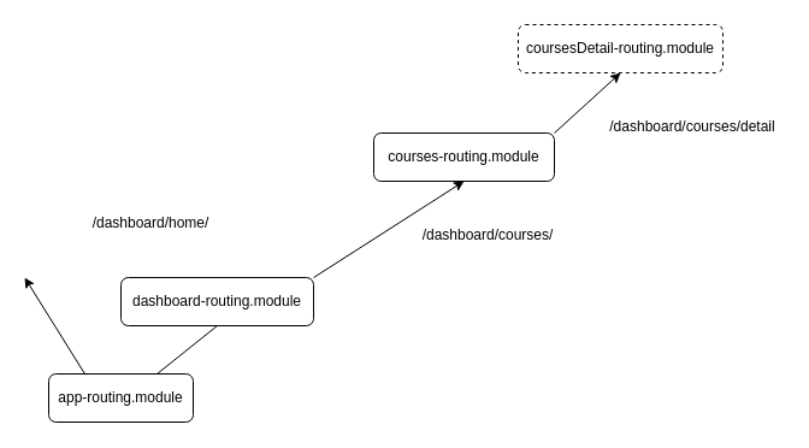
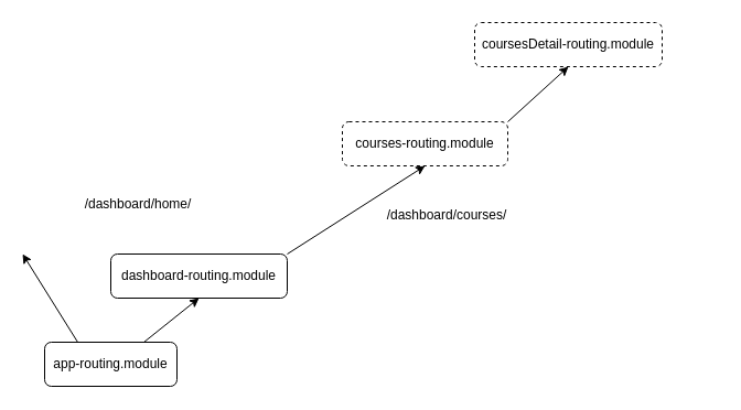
- <mxCell id="12" value="/dashboard/courses/detail" style="text;html=1;strokeColor=none;fillColor=none;align=center;verticalAlign=middle;whiteSpace=wrap;rounded=0;" vertex="1" parent="1"><mxGeometry x="500" y="90" width="150" height="30" as="geometry" /></mxCell>
- <mxCell id="9" value="courses-routing.module" style="rounded=1;whiteSpace=wrap;html=1;" vertex="1" parent="1"><mxGeometry x="310" y="110" width="150" height="40" as="geometry" /></mxCell>
+ <mxCell id="9" value="courses-routing.module" style="rounded=1;whiteSpace=wrap;html=1;dashed=1;" vertex="1" parent="1"><mxGeometry x="310" y="110" width="150" height="40" as="geometry" /></mxCell>
- <mxCell id="2" style="edgeStyle=none;html=1;exitX=0.75;exitY=0;exitDx=0;exitDy=0;entryX=0.5;entryY=1;entryDx=0;entryDy=0;endArrow=none;" edge="1" parent="1" source="4" target="6"><mxGeometry relative="1" as="geometry"><mxPoint x="180" y="230" as="targetPoint" /></mxGeometry></mxCell>
+ <mxCell id="2" style="edgeStyle=none;html=1;exitX=0.75;exitY=0;exitDx=0;exitDy=0;entryX=0.5;entryY=1;entryDx=0;entryDy=0;" edge="1" parent="1" source="4" target="6"><mxGeometry relative="1" as="geometry"><mxPoint x="180" y="230" as="targetPoint" /></mxGeometry></mxCell>
